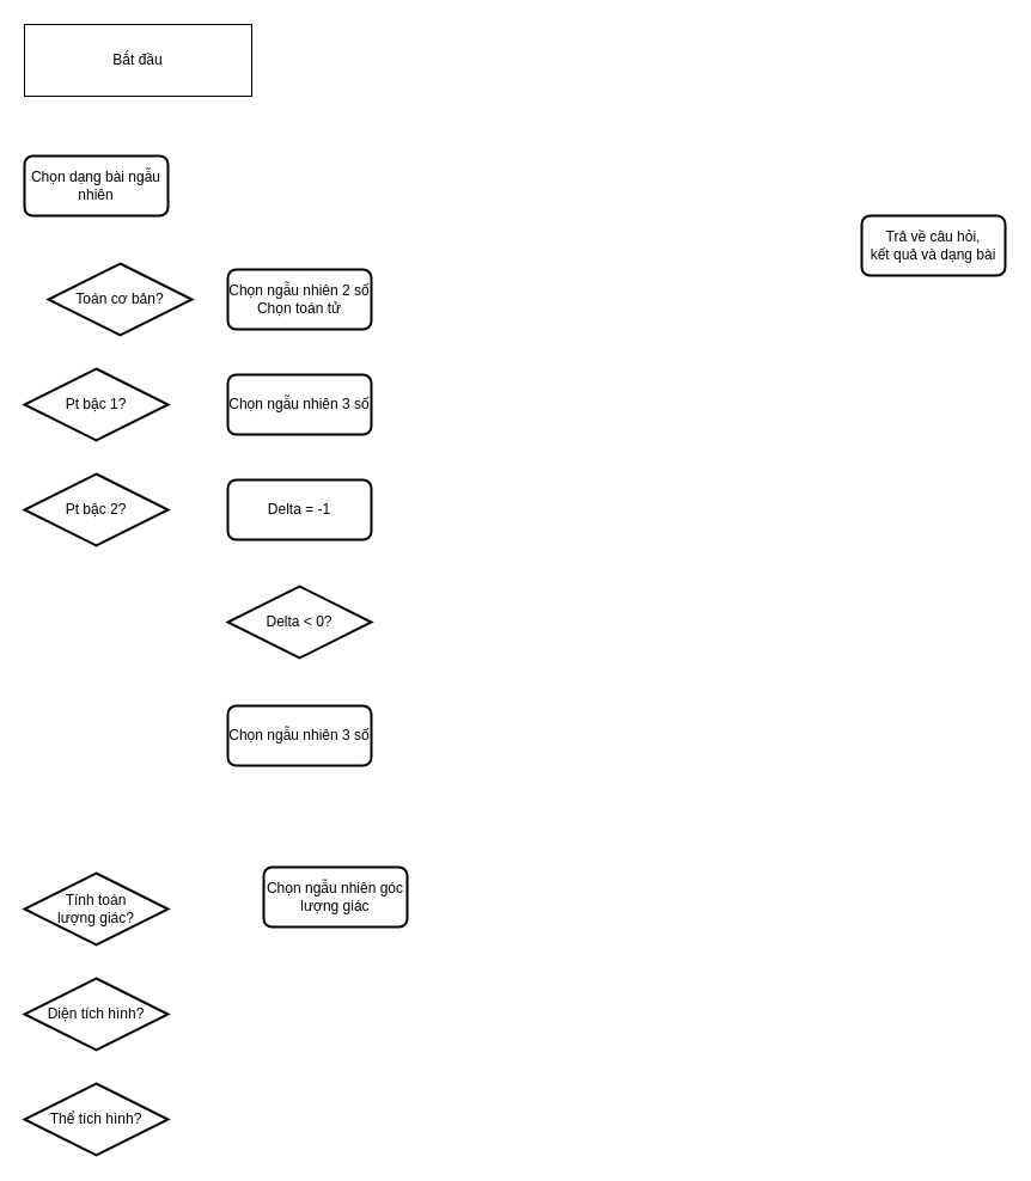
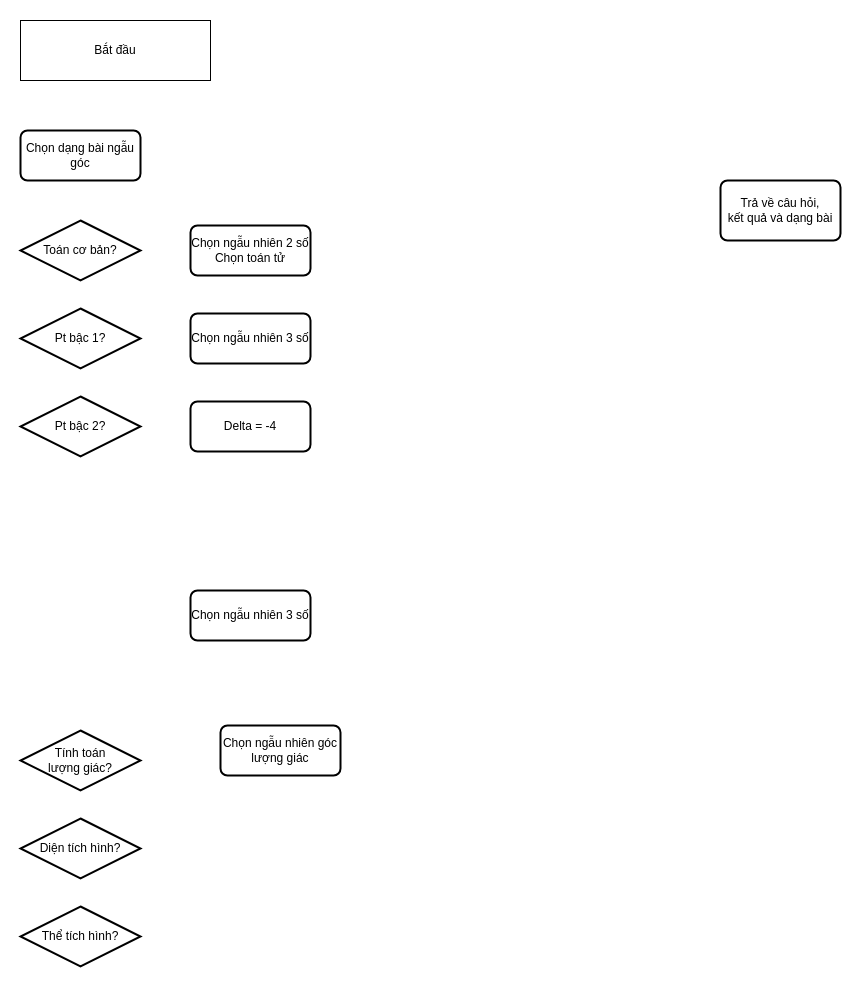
- <mxCell id="3" value="Chọn dạng bài ngẫu nhiên" style="rounded=1;whiteSpace=wrap;html=1;absoluteArcSize=1;arcSize=14;strokeWidth=2;" parent="1" vertex="1"><mxGeometry x="20" y="130" width="120" height="50" as="geometry" /></mxCell>
+ <mxCell id="3" value="Chọn dạng bài ngẫu góc" style="rounded=1;whiteSpace=wrap;html=1;absoluteArcSize=1;arcSize=14;strokeWidth=2;" parent="1" vertex="1"><mxGeometry x="20" y="130" width="120" height="50" as="geometry" /></mxCell>
- <mxCell id="11" value="Trả về câu hỏi,&lt;br&gt;kết quả và dạng bài" style="rounded=1;whiteSpace=wrap;html=1;absoluteArcSize=1;arcSize=14;strokeWidth=2;" parent="1" vertex="1"><mxGeometry x="720" y="180" width="120" height="50" as="geometry" /></mxCell>
+ <mxCell id="11" value="Trả về câu hỏi,&lt;br&gt;kết quả và dạng bài" style="rounded=1;whiteSpace=wrap;html=1;absoluteArcSize=1;arcSize=14;strokeWidth=2;" parent="1" vertex="1"><mxGeometry x="720" y="180" width="120" height="60" as="geometry" /></mxCell>
- <mxCell id="4" value="Toán cơ bản?" style="strokeWidth=2;html=1;shape=mxgraph.flowchart.decision;whiteSpace=wrap;" parent="1" vertex="1"><mxGeometry x="40" y="220" width="120" height="60" as="geometry" /></mxCell>
+ <mxCell id="4" value="Toán cơ bản?" style="strokeWidth=2;html=1;shape=mxgraph.flowchart.decision;whiteSpace=wrap;" parent="1" vertex="1"><mxGeometry x="20" y="220" width="120" height="60" as="geometry" /></mxCell>
- <mxCell id="14" value="Delta = -1" style="rounded=1;whiteSpace=wrap;html=1;absoluteArcSize=1;arcSize=14;strokeWidth=2;" parent="1" vertex="1"><mxGeometry x="190" y="401" width="120" height="50" as="geometry" /></mxCell>
+ <mxCell id="14" value="Delta = -4" style="rounded=1;whiteSpace=wrap;html=1;absoluteArcSize=1;arcSize=14;strokeWidth=2;" parent="1" vertex="1"><mxGeometry x="190" y="401" width="120" height="50" as="geometry" /></mxCell>
- <mxCell id="15" value="Delta &amp;lt; 0?" style="strokeWidth=2;html=1;shape=mxgraph.flowchart.decision;whiteSpace=wrap;" parent="1" vertex="1"><mxGeometry x="190" y="490" width="120" height="60" as="geometry" /></mxCell>
